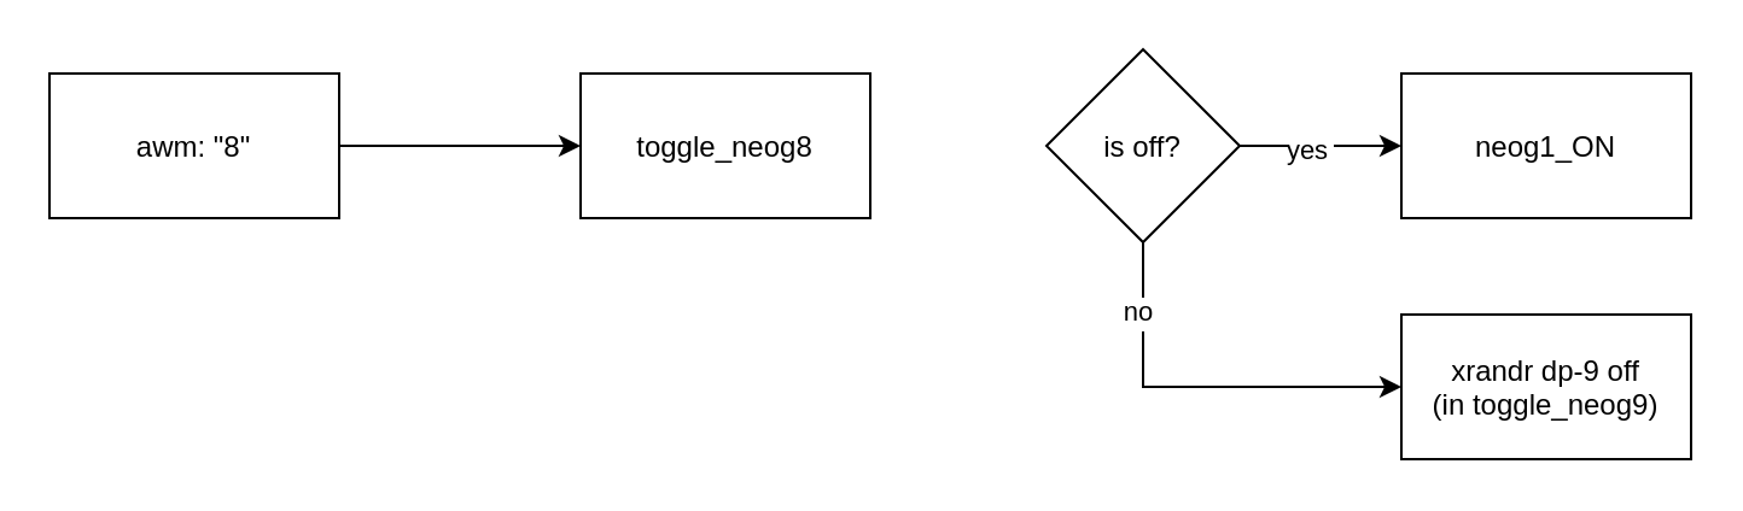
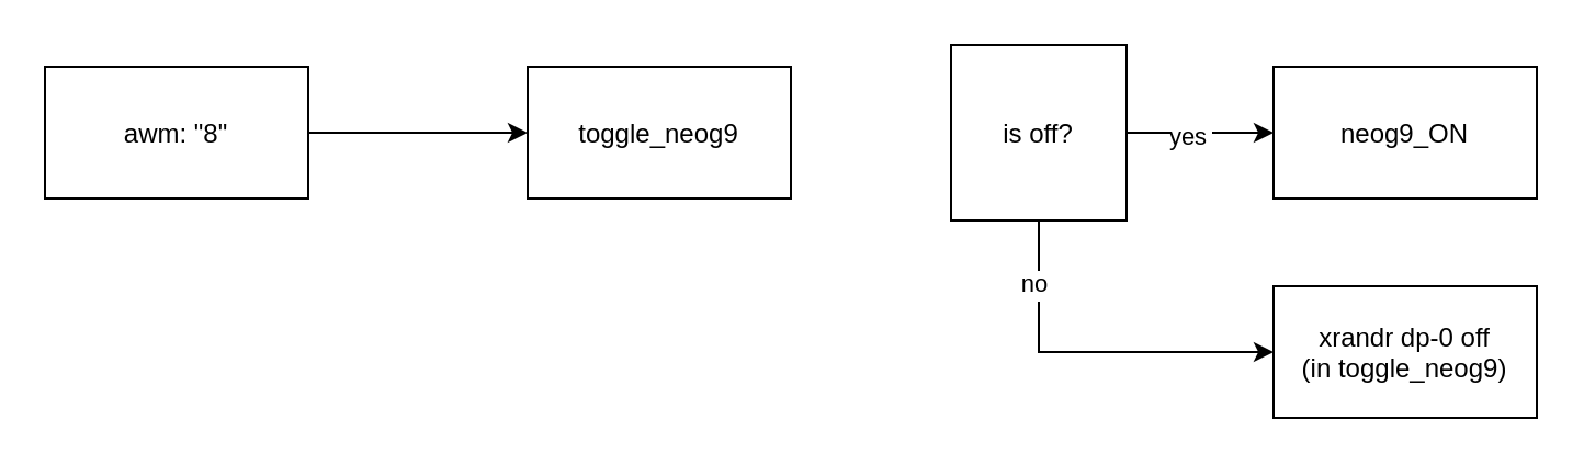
- <mxCell id="10" value="is off?" style="rhombus;" vertex="1" parent="1"><mxGeometry x="433" y="20" width="80" height="80" as="geometry" /></mxCell>
+ <mxCell id="10" value="is off?" style="rounded=0;" vertex="1" parent="1"><mxGeometry x="433" y="20" width="80" height="80" as="geometry" /></mxCell>
- <mxCell id="2" value="toggle_neog8" style="rounded=0;" vertex="1" parent="1"><mxGeometry x="240" y="30" width="120" height="60" as="geometry" /></mxCell>
+ <mxCell id="2" value="toggle_neog9" style="rounded=0;" vertex="1" parent="1"><mxGeometry x="240" y="30" width="120" height="60" as="geometry" /></mxCell>
- <mxCell id="3" value="neog1_ON" style="rounded=0;" vertex="1" parent="1"><mxGeometry x="580" y="30" width="120" height="60" as="geometry" /></mxCell>
+ <mxCell id="3" value="neog9_ON" style="rounded=0;" vertex="1" parent="1"><mxGeometry x="580" y="30" width="120" height="60" as="geometry" /></mxCell>
- <mxCell id="11" value="xrandr dp-9 off&#10;(in toggle_neog9)" style="rounded=0;" vertex="1" parent="1"><mxGeometry x="580" y="130" width="120" height="60" as="geometry" /></mxCell>
+ <mxCell id="11" value="xrandr dp-0 off&#10;(in toggle_neog9)" style="rounded=0;" vertex="1" parent="1"><mxGeometry x="580" y="130" width="120" height="60" as="geometry" /></mxCell>
